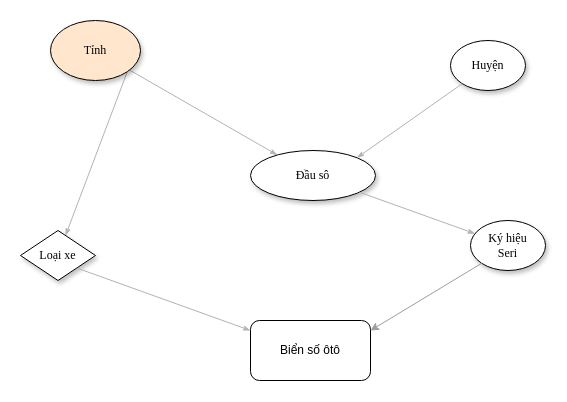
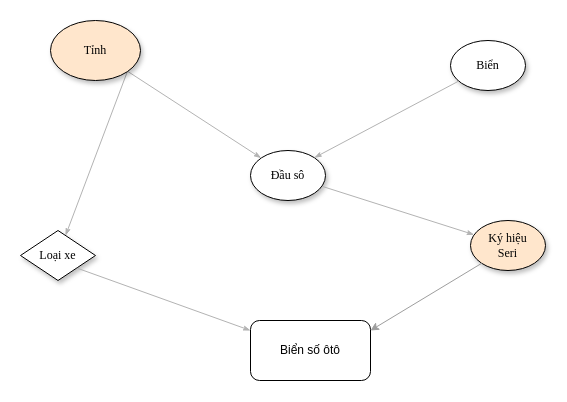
- <mxCell id="7" value="Huyện" style="ellipse;whiteSpace=wrap;html=1;rounded=0;shadow=1;comic=0;labelBackgroundColor=none;strokeWidth=1;fontFamily=Verdana;fontSize=12;align=center;" parent="1" vertex="1"><mxGeometry x="450" y="40" width="75" height="50" as="geometry" /></mxCell>
+ <mxCell id="7" value="Biển" style="ellipse;whiteSpace=wrap;html=1;rounded=0;shadow=1;comic=0;labelBackgroundColor=none;strokeWidth=1;fontFamily=Verdana;fontSize=12;align=center;" parent="1" vertex="1"><mxGeometry x="450" y="40" width="75" height="50" as="geometry" /></mxCell>
- <mxCell id="5" value="Đầu sô" style="ellipse;whiteSpace=wrap;html=1;rounded=0;shadow=1;comic=0;labelBackgroundColor=none;strokeWidth=1;fontFamily=Verdana;fontSize=12;align=center;" parent="1" vertex="1"><mxGeometry x="250" y="150" width="125" height="50" as="geometry" /></mxCell>
+ <mxCell id="5" value="Đầu sô" style="ellipse;whiteSpace=wrap;html=1;rounded=0;shadow=1;comic=0;labelBackgroundColor=none;strokeWidth=1;fontFamily=Verdana;fontSize=12;align=center;" parent="1" vertex="1"><mxGeometry x="250" y="150" width="75" height="50" as="geometry" /></mxCell>
- <mxCell id="6" value="&lt;span&gt;Ký hiệu&lt;br&gt;Seri&lt;br&gt;&lt;/span&gt;" style="ellipse;whiteSpace=wrap;html=1;rounded=0;shadow=1;comic=0;labelBackgroundColor=none;strokeWidth=1;fontFamily=Verdana;fontSize=12;align=center;" parent="1" vertex="1"><mxGeometry x="470" y="220" width="75" height="50" as="geometry" /></mxCell>
+ <mxCell id="6" value="&lt;span&gt;Ký hiệu&lt;br&gt;Seri&lt;br&gt;&lt;/span&gt;" style="ellipse;whiteSpace=wrap;html=1;rounded=0;shadow=1;comic=0;labelBackgroundColor=none;strokeWidth=1;fontFamily=Verdana;fontSize=12;align=center;fillColor=#ffe6cc;" parent="1" vertex="1"><mxGeometry x="470" y="220" width="75" height="50" as="geometry" /></mxCell>
